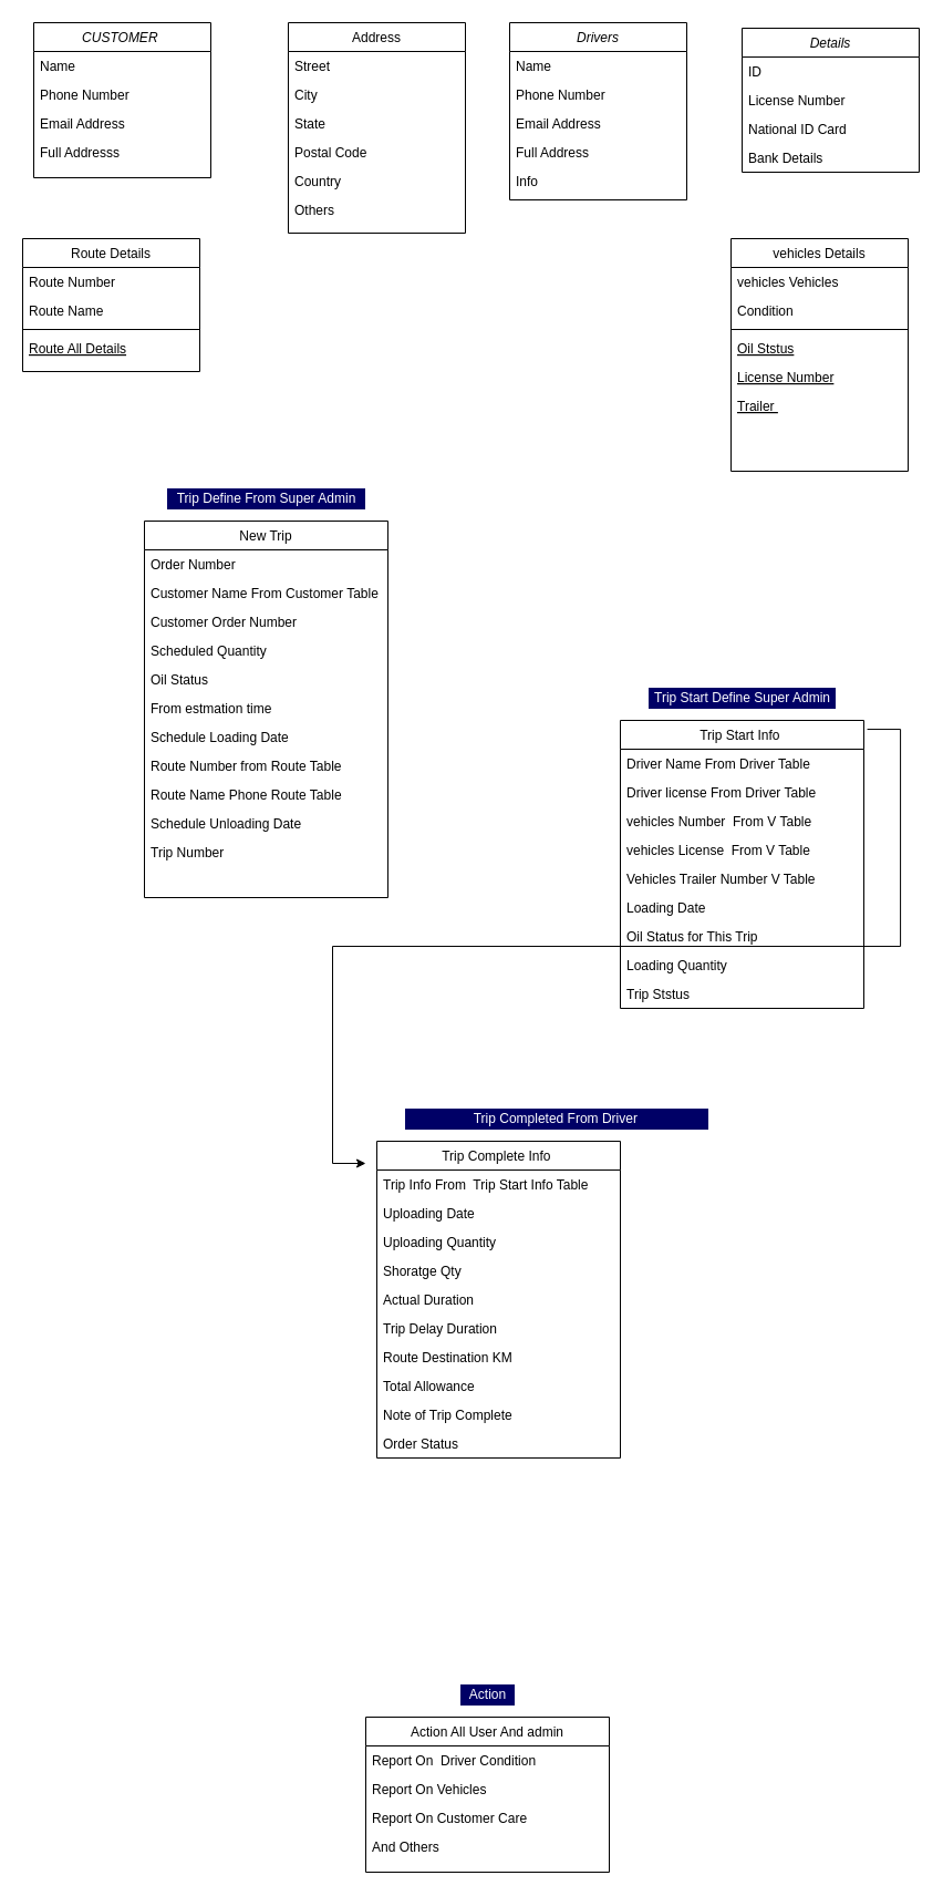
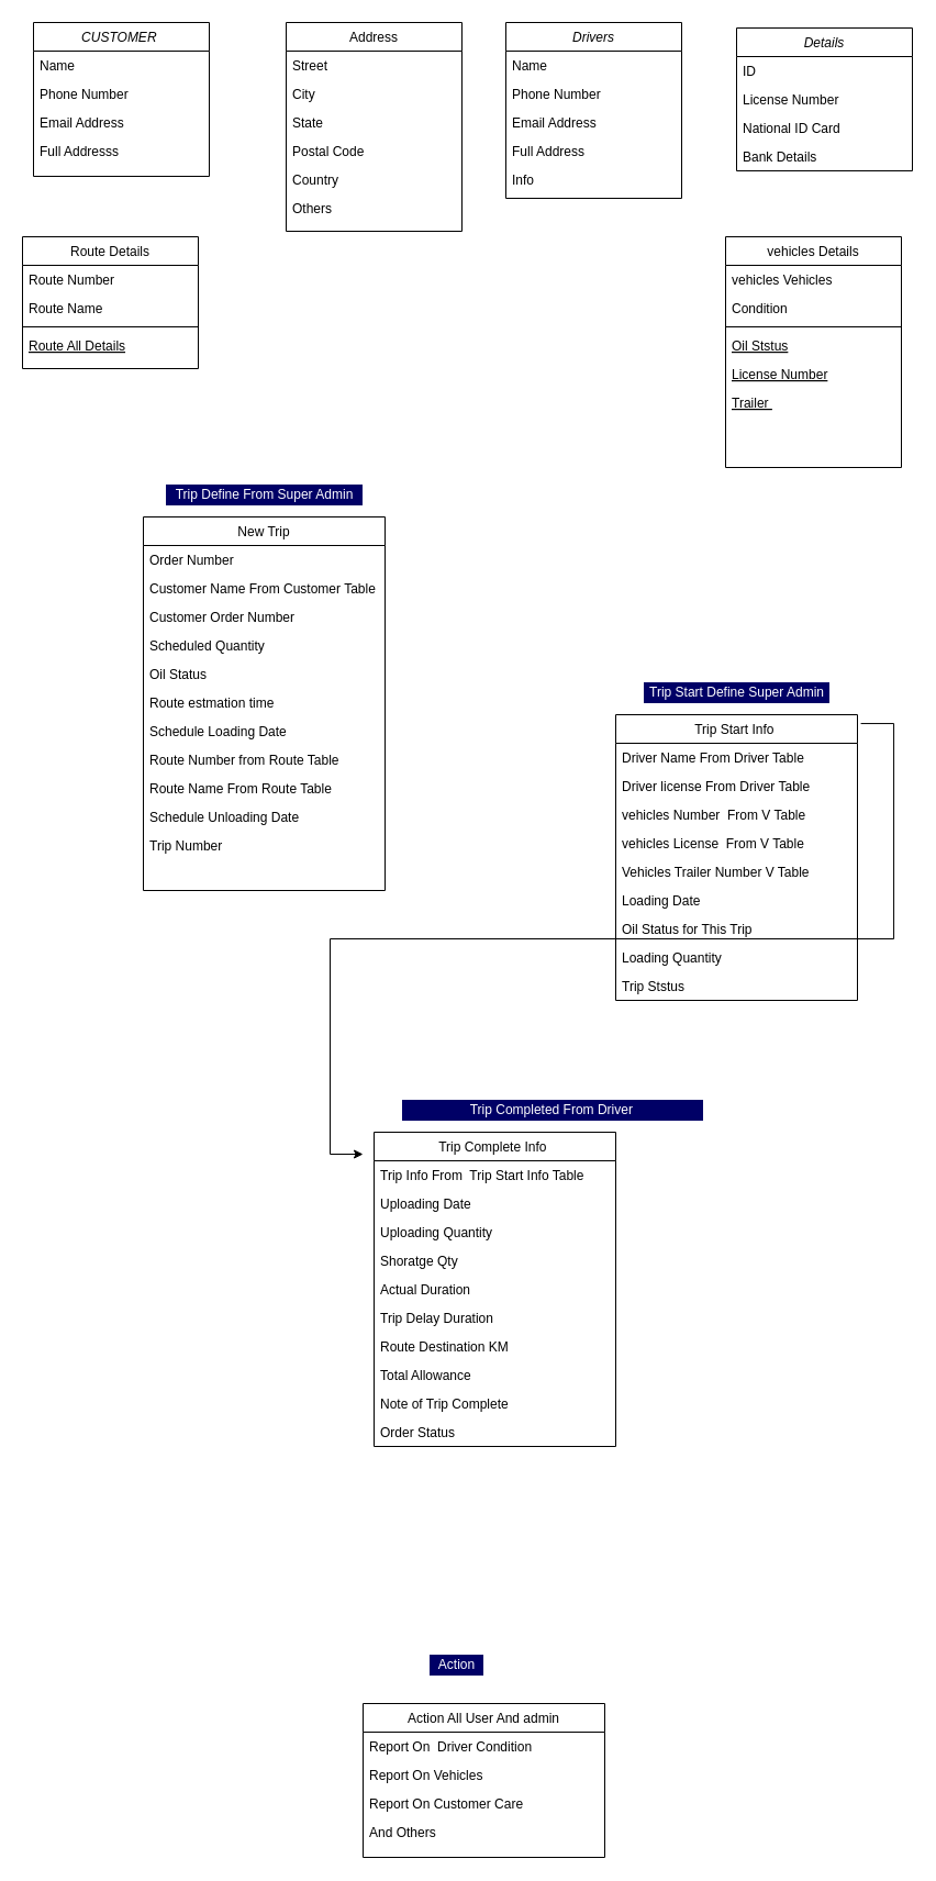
- <mxCell id="44" value="From estmation time" style="text;align=left;verticalAlign=top;spacingLeft=4;spacingRight=4;overflow=hidden;rotatable=0;points=[[0,0.5],[1,0.5]];portConstraint=eastwest;rounded=0;shadow=0;html=0;" vertex="1" parent="38"><mxGeometry y="156" width="220" height="26" as="geometry" /></mxCell>
+ <mxCell id="44" value="Route estmation time" style="text;align=left;verticalAlign=top;spacingLeft=4;spacingRight=4;overflow=hidden;rotatable=0;points=[[0,0.5],[1,0.5]];portConstraint=eastwest;rounded=0;shadow=0;html=0;" vertex="1" parent="38"><mxGeometry y="156" width="220" height="26" as="geometry" /></mxCell>
- <mxCell id="47" value="Route Name Phone Route Table" style="text;align=left;verticalAlign=top;spacingLeft=4;spacingRight=4;overflow=hidden;rotatable=0;points=[[0,0.5],[1,0.5]];portConstraint=eastwest;rounded=0;shadow=0;html=0;" vertex="1" parent="38"><mxGeometry y="234" width="220" height="26" as="geometry" /></mxCell>
+ <mxCell id="47" value="Route Name From Route Table" style="text;align=left;verticalAlign=top;spacingLeft=4;spacingRight=4;overflow=hidden;rotatable=0;points=[[0,0.5],[1,0.5]];portConstraint=eastwest;rounded=0;shadow=0;html=0;" vertex="1" parent="38"><mxGeometry y="234" width="220" height="26" as="geometry" /></mxCell>
- <mxCell id="74" value="&lt;font color=&quot;#ffffff&quot;&gt;Action&lt;/font&gt;" style="text;html=1;align=center;verticalAlign=middle;resizable=0;points=[];autosize=1;fillColor=#000066;strokeColor=#FFFFFF;" vertex="1" parent="1"><mxGeometry x="415" y="1520" width="50" height="20" as="geometry" /></mxCell>
+ <mxCell id="74" value="&lt;font color=&quot;#ffffff&quot;&gt;Action&lt;/font&gt;" style="text;html=1;align=center;verticalAlign=middle;resizable=0;points=[];autosize=1;fillColor=#000066;strokeColor=#FFFFFF;" vertex="1" parent="1"><mxGeometry x="390" y="1505" width="50" height="20" as="geometry" /></mxCell>
